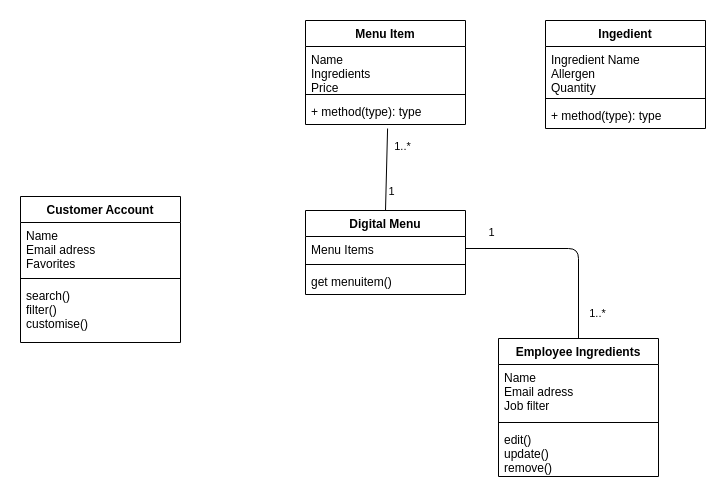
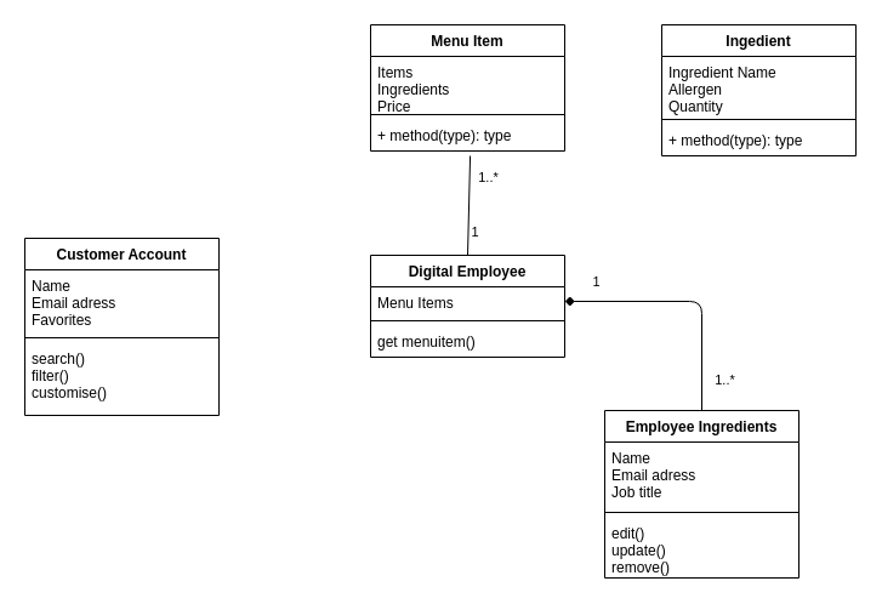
- <mxCell id="18" value="Name&#10;Ingredients&#10;Price" style="text;strokeColor=none;fillColor=none;align=left;verticalAlign=top;spacingLeft=4;spacingRight=4;overflow=hidden;rotatable=0;points=[[0,0.5],[1,0.5]];portConstraint=eastwest;" vertex="1" parent="17"><mxGeometry y="26" width="160" height="44" as="geometry" /></mxCell>
+ <mxCell id="18" value="Items&#10;Ingredients&#10;Price" style="text;strokeColor=none;fillColor=none;align=left;verticalAlign=top;spacingLeft=4;spacingRight=4;overflow=hidden;rotatable=0;points=[[0,0.5],[1,0.5]];portConstraint=eastwest;" vertex="1" parent="17"><mxGeometry y="26" width="160" height="44" as="geometry" /></mxCell>
- <mxCell id="6" value="Digital Menu" style="swimlane;fontStyle=1;align=center;verticalAlign=top;childLayout=stackLayout;horizontal=1;startSize=26;horizontalStack=0;resizeParent=1;resizeParentMax=0;resizeLast=0;collapsible=1;marginBottom=0;" vertex="1" parent="1"><mxGeometry x="305" y="210" width="160" height="84" as="geometry" /></mxCell>
+ <mxCell id="6" value="Digital Employee" style="swimlane;fontStyle=1;align=center;verticalAlign=top;childLayout=stackLayout;horizontal=1;startSize=26;horizontalStack=0;resizeParent=1;resizeParentMax=0;resizeLast=0;collapsible=1;marginBottom=0;" vertex="1" parent="1"><mxGeometry x="305" y="210" width="160" height="84" as="geometry" /></mxCell>
- <mxCell id="14" value="" style="endArrow=none;html=1;entryX=1;entryY=0.5;entryDx=0;entryDy=0;exitX=0.5;exitY=0;exitDx=0;exitDy=0;" edge="1" parent="1" source="10" target="7"><mxGeometry width="50" height="50" relative="1" as="geometry"><mxPoint x="383" y="410" as="sourcePoint" /><mxPoint x="383" y="301" as="targetPoint" /><Array as="points"><mxPoint x="578" y="248" /></Array></mxGeometry></mxCell>
+ <mxCell id="14" value="" style="endArrow=diamond;html=1;entryX=1;entryY=0.5;entryDx=0;entryDy=0;exitX=0.5;exitY=0;exitDx=0;exitDy=0;" edge="1" parent="1" source="10" target="7"><mxGeometry width="50" height="50" relative="1" as="geometry"><mxPoint x="383" y="410" as="sourcePoint" /><mxPoint x="383" y="301" as="targetPoint" /><Array as="points"><mxPoint x="578" y="248" /></Array></mxGeometry></mxCell>
- <mxCell id="11" value="Name&#10;Email adress&#10;Job filter" style="text;strokeColor=none;fillColor=none;align=left;verticalAlign=top;spacingLeft=4;spacingRight=4;overflow=hidden;rotatable=0;points=[[0,0.5],[1,0.5]];portConstraint=eastwest;" vertex="1" parent="10"><mxGeometry y="26" width="160" height="54" as="geometry" /></mxCell>
+ <mxCell id="11" value="Name&#10;Email adress&#10;Job title" style="text;strokeColor=none;fillColor=none;align=left;verticalAlign=top;spacingLeft=4;spacingRight=4;overflow=hidden;rotatable=0;points=[[0,0.5],[1,0.5]];portConstraint=eastwest;" vertex="1" parent="10"><mxGeometry y="26" width="160" height="54" as="geometry" /></mxCell>
